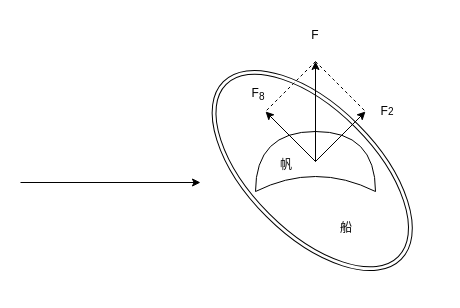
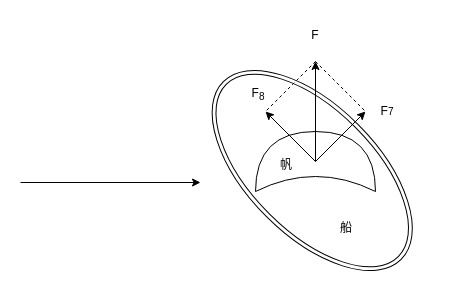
- <mxCell id="12" value="F&lt;span style=&quot;font-size: 10px;&quot;&gt;2&lt;/span&gt;" style="text;html=1;align=center;verticalAlign=middle;whiteSpace=wrap;rounded=0;" vertex="1" parent="1"><mxGeometry x="357" y="96" width="60" height="30" as="geometry" /></mxCell>
+ <mxCell id="12" value="F&lt;span style=&quot;font-size: 10px;&quot;&gt;7&lt;/span&gt;" style="text;html=1;align=center;verticalAlign=middle;whiteSpace=wrap;rounded=0;" vertex="1" parent="1"><mxGeometry x="357" y="96" width="60" height="30" as="geometry" /></mxCell>
